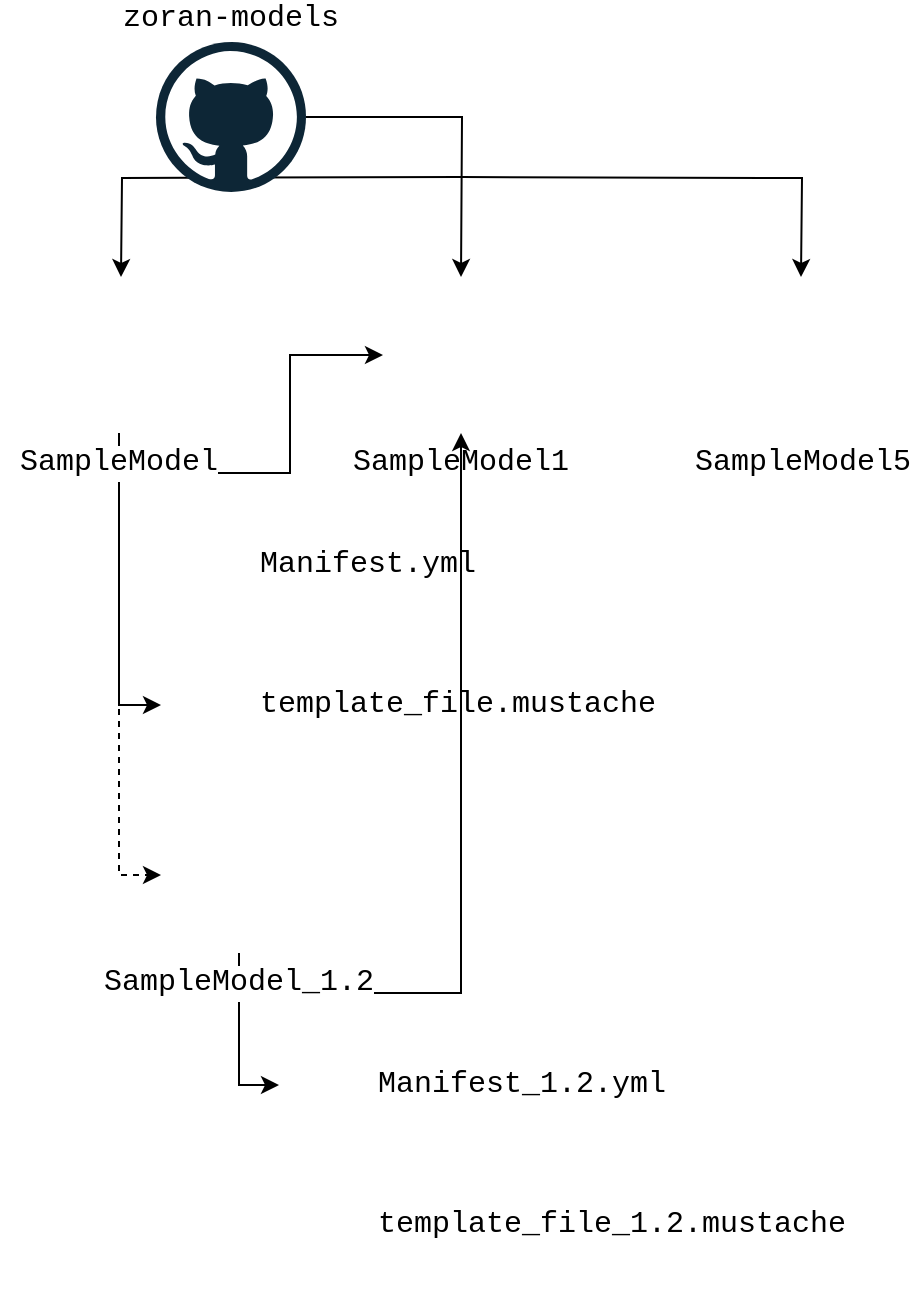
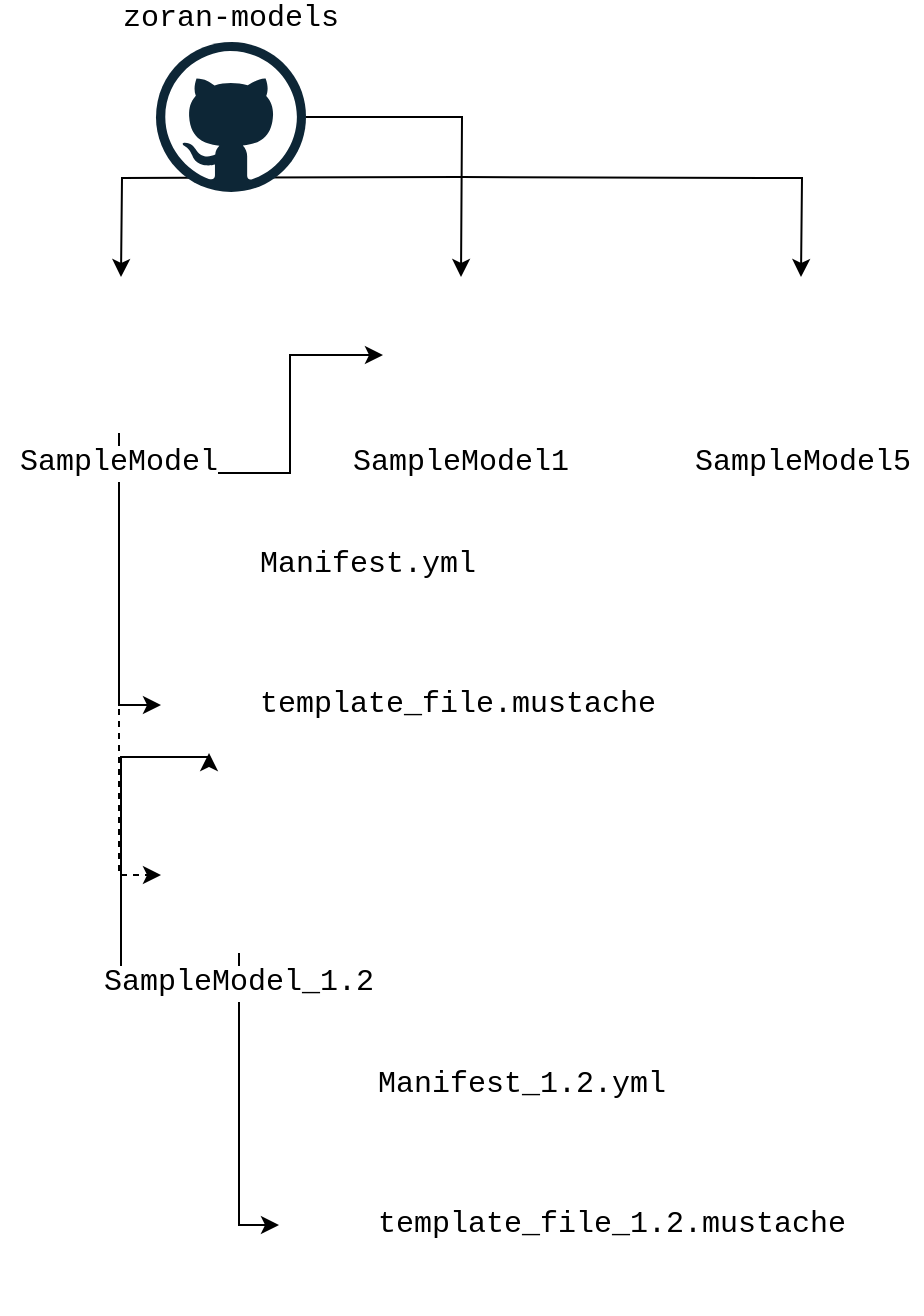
- <mxCell id="15" style="edgeStyle=orthogonalEdgeStyle;rounded=0;orthogonalLoop=1;jettySize=auto;html=1;exitX=0.5;exitY=1;exitDx=0;exitDy=0;fontFamily=Courier New;fontSize=15;" edge="1" parent="1" source="16" target="10"><mxGeometry relative="1" as="geometry" /></mxCell>
+ <mxCell id="15" style="edgeStyle=orthogonalEdgeStyle;rounded=0;orthogonalLoop=1;jettySize=auto;html=1;exitX=0.5;exitY=1;exitDx=0;exitDy=0;entryX=0;entryY=0.5;entryDx=0;entryDy=0;fontFamily=Courier New;fontSize=15;" edge="1" parent="1" source="16" target="18"><mxGeometry relative="1" as="geometry" /></mxCell>
- <mxCell id="14" style="edgeStyle=orthogonalEdgeStyle;rounded=0;orthogonalLoop=1;jettySize=auto;html=1;exitX=0.5;exitY=1;exitDx=0;exitDy=0;entryX=0;entryY=0.5;entryDx=0;entryDy=0;fontFamily=Courier New;fontSize=15;" edge="1" parent="1" source="16" target="17"><mxGeometry relative="1" as="geometry" /></mxCell>
+ <mxCell id="14" style="edgeStyle=orthogonalEdgeStyle;rounded=0;orthogonalLoop=1;jettySize=auto;html=1;exitX=0.5;exitY=1;exitDx=0;exitDy=0;fontFamily=Courier New;fontSize=15;" edge="1" parent="1" source="16" target="13"><mxGeometry relative="1" as="geometry" /></mxCell>
